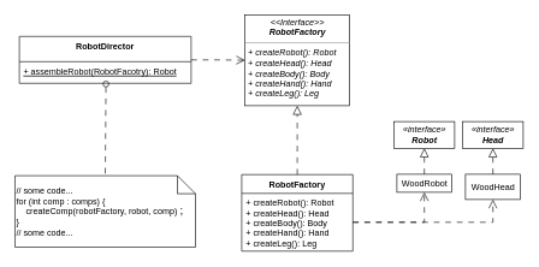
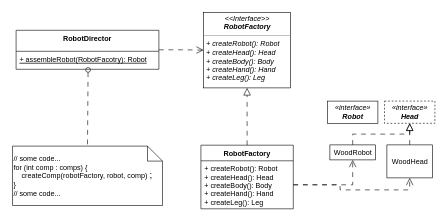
- <mxCell id="16" value="&lt;i&gt;«interface»&lt;br&gt;&lt;b&gt;Head&lt;/b&gt;&lt;/i&gt;" style="html=1;" parent="1" vertex="1"><mxGeometry x="640" y="168" width="84" height="37" as="geometry" /></mxCell>
+ <mxCell id="16" value="&lt;i&gt;«interface»&lt;br&gt;&lt;b&gt;Head&lt;/b&gt;&lt;/i&gt;" style="html=1;dashed=1;" parent="1" vertex="1"><mxGeometry x="640" y="168" width="84" height="37" as="geometry" /></mxCell>
- <mxCell id="13" value="" style="endArrow=block;endSize=10;endFill=0;shadow=0;strokeWidth=1;rounded=0;edgeStyle=elbowEdgeStyle;elbow=vertical;entryX=0.5;entryY=1;entryDx=0;entryDy=0;dashed=1;dashPattern=8 8;labelBackgroundColor=none;fontColor=default;" parent="1" source="7" target="8" edge="1"><mxGeometry width="160" relative="1" as="geometry"><mxPoint x="400.5" y="242" as="sourcePoint" /><mxPoint x="400.5" y="146.5" as="targetPoint" /></mxGeometry></mxCell>
+ <mxCell id="13" value="" style="endArrow=block;endSize=10;endFill=0;shadow=0;strokeWidth=1;rounded=0;edgeStyle=elbowEdgeStyle;elbow=vertical;dashed=1;dashPattern=8 8;labelBackgroundColor=none;fontColor=default;" parent="1" source="7" target="16" edge="1"><mxGeometry width="160" relative="1" as="geometry"><mxPoint x="400.5" y="242" as="sourcePoint" /><mxPoint x="400.5" y="146.5" as="targetPoint" /></mxGeometry></mxCell>
- <mxCell id="15" value="WoodHead" style="html=1;" parent="1" vertex="1"><mxGeometry x="644" y="241" width="76" height="35" as="geometry" /></mxCell>
+ <mxCell id="15" value="WoodHead" style="html=1;" parent="1" vertex="1"><mxGeometry x="644" y="241" width="76" height="55" as="geometry" /></mxCell>
